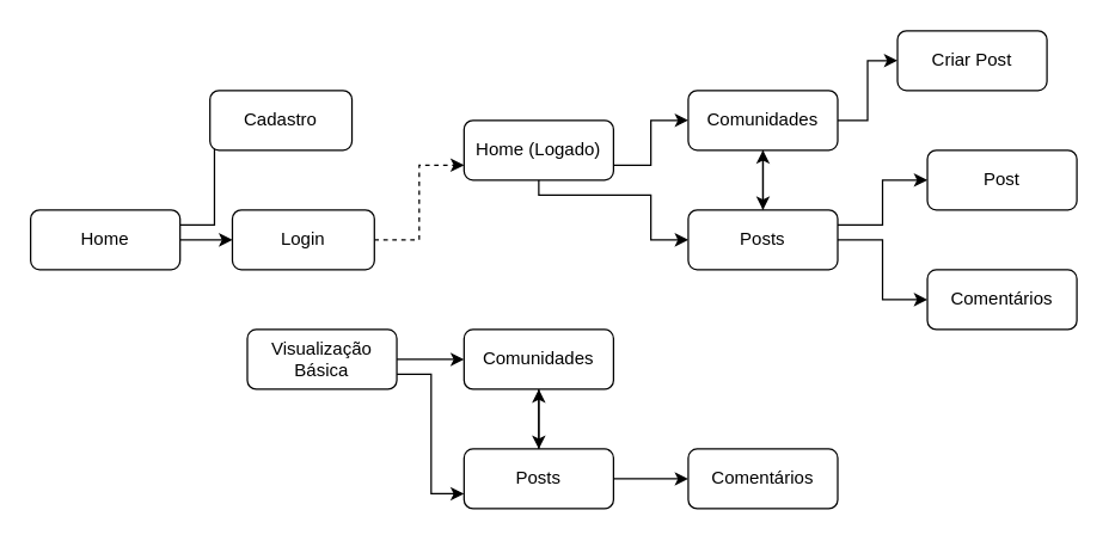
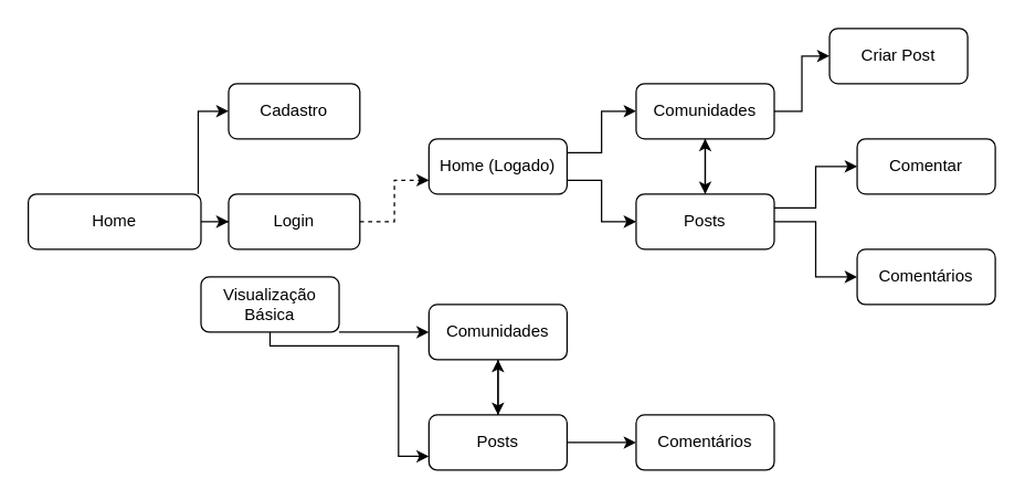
- <mxCell id="5" value="Cadastro" style="rounded=1;whiteSpace=wrap;html=1;" vertex="1" parent="1"><mxGeometry x="140" y="60" width="95" height="40" as="geometry" /></mxCell>
+ <mxCell id="5" value="Cadastro" style="rounded=1;whiteSpace=wrap;html=1;" vertex="1" parent="1"><mxGeometry x="165" y="60" width="95" height="40" as="geometry" /></mxCell>
- <mxCell id="10" value="Home (Logado)" style="rounded=1;whiteSpace=wrap;html=1;" vertex="1" parent="1"><mxGeometry x="310" y="80" width="100" height="40" as="geometry" /></mxCell>
+ <mxCell id="10" value="Home (Logado)" style="rounded=1;whiteSpace=wrap;html=1;" vertex="1" parent="1"><mxGeometry x="310" y="100" width="100" height="40" as="geometry" /></mxCell>
- <mxCell id="29" value="Post" style="rounded=1;whiteSpace=wrap;html=1;" vertex="1" parent="1"><mxGeometry x="620" y="100" width="100" height="40" as="geometry" /></mxCell>
+ <mxCell id="29" value="Comentar" style="rounded=1;whiteSpace=wrap;html=1;" vertex="1" parent="1"><mxGeometry x="620" y="100" width="100" height="40" as="geometry" /></mxCell>
- <mxCell id="4" value="Home" style="rounded=1;whiteSpace=wrap;html=1;" vertex="1" parent="1"><mxGeometry x="20" y="140" width="100" height="40" as="geometry" /></mxCell>
+ <mxCell id="4" value="Home" style="rounded=1;whiteSpace=wrap;html=1;" vertex="1" parent="1"><mxGeometry x="20" y="140" width="125" height="40" as="geometry" /></mxCell>
- <mxCell id="7" value="Login" style="rounded=1;whiteSpace=wrap;html=1;" vertex="1" parent="1"><mxGeometry x="155" y="140" width="95" height="40" as="geometry" /></mxCell>
+ <mxCell id="7" value="Login" style="rounded=1;whiteSpace=wrap;html=1;" vertex="1" parent="1"><mxGeometry x="165" y="140" width="95" height="40" as="geometry" /></mxCell>
- <mxCell id="13" value="Visualização Básica" style="rounded=1;whiteSpace=wrap;html=1;" vertex="1" parent="1"><mxGeometry x="165" y="220" width="100" height="40" as="geometry" /></mxCell>
+ <mxCell id="13" value="Visualização Básica" style="rounded=1;whiteSpace=wrap;html=1;" vertex="1" parent="1"><mxGeometry x="145" y="200" width="100" height="40" as="geometry" /></mxCell>
